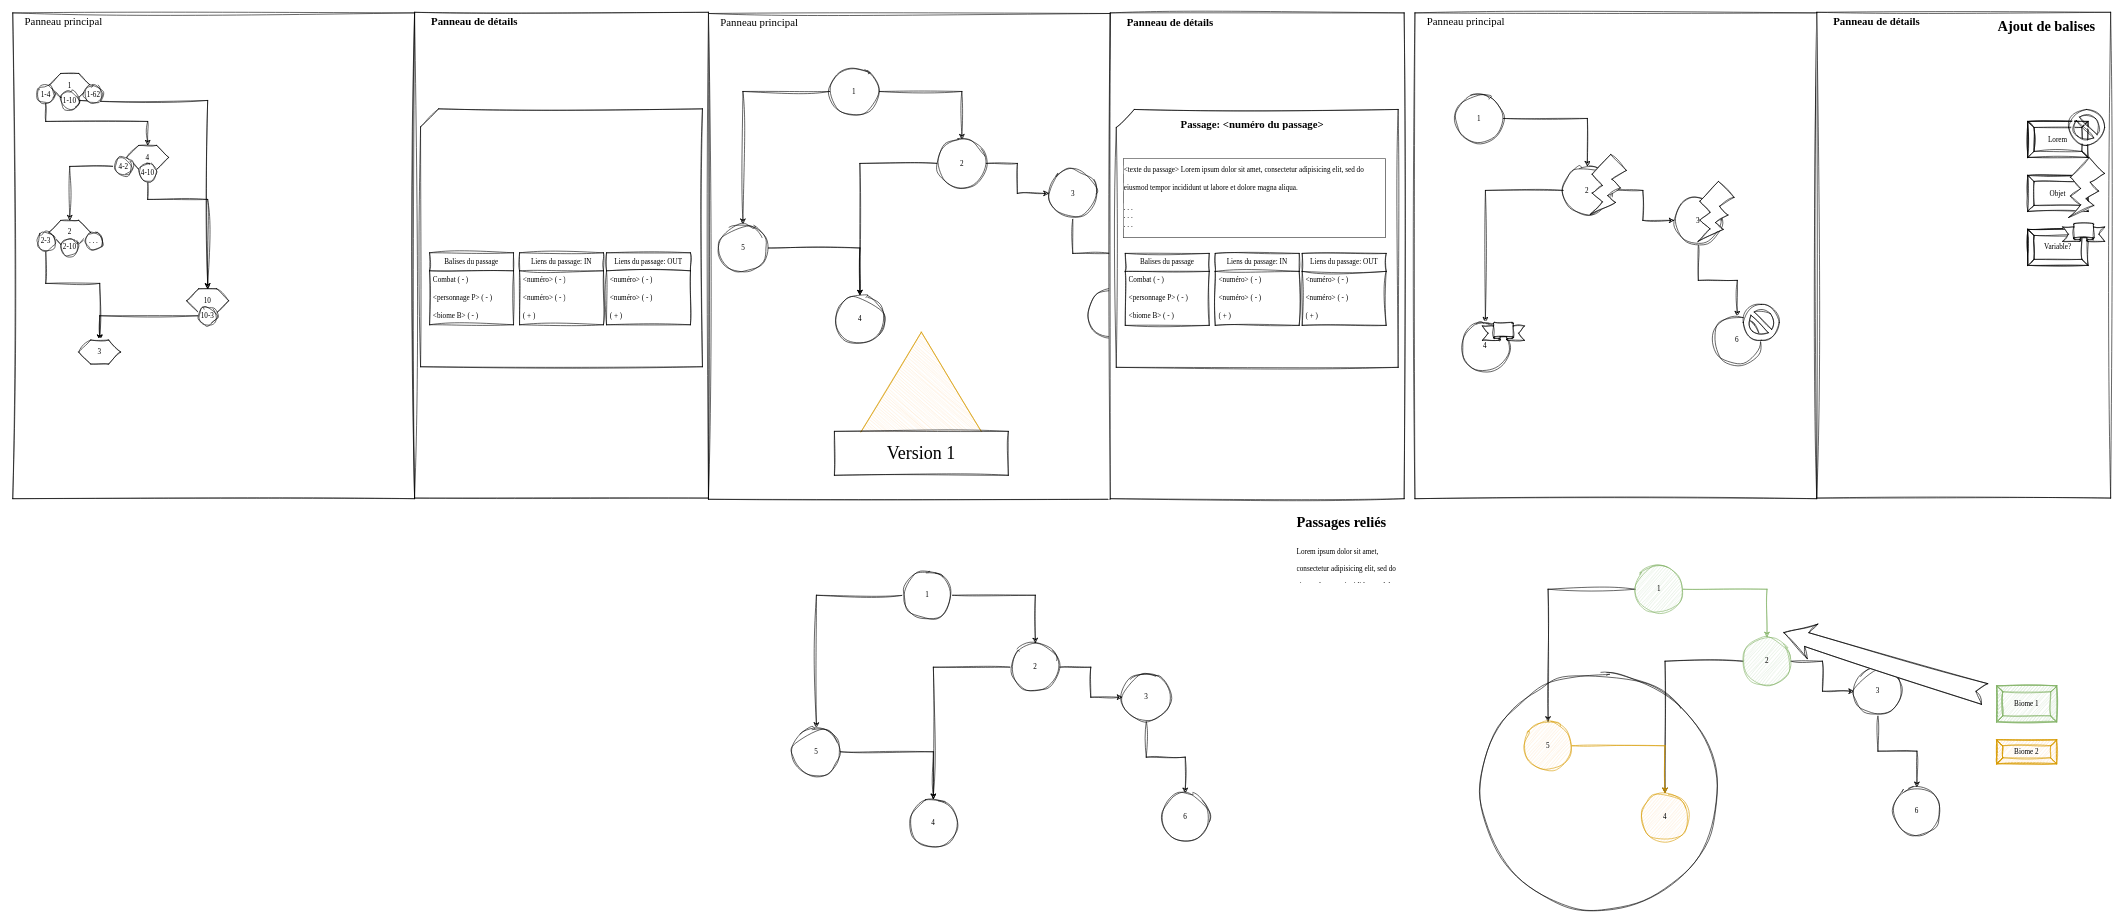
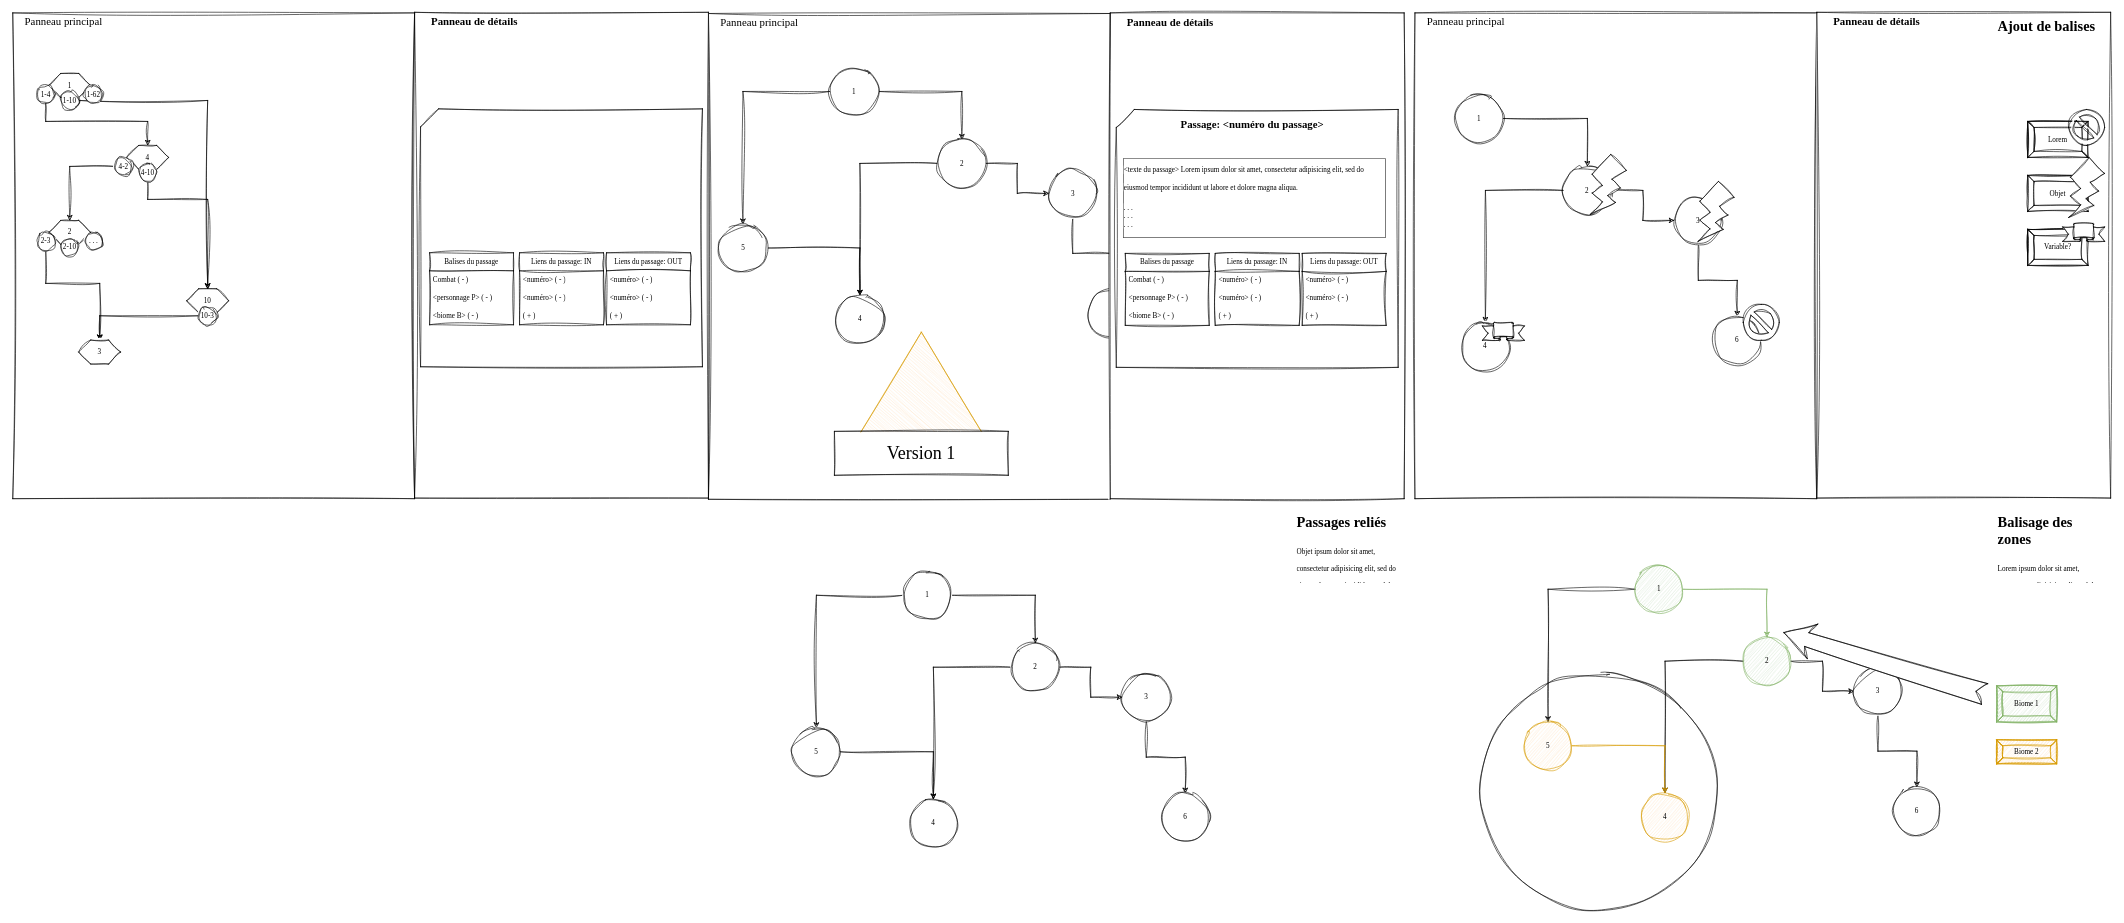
- <mxCell id="23" value="&lt;h1 style=&quot;margin-top: 0px;&quot;&gt;&lt;span style=&quot;background-color: transparent; color: light-dark(rgb(0, 0, 0), rgb(255, 255, 255));&quot;&gt;Passages reliés&lt;/span&gt;&lt;/h1&gt;&lt;h1 style=&quot;margin-top: 0px;&quot;&gt;&lt;span style=&quot;background-color: transparent; color: light-dark(rgb(0, 0, 0), rgb(255, 255, 255)); font-size: 12px; font-weight: normal;&quot;&gt;Lorem ipsum dolor sit amet, consectetur adipisicing elit, sed do eiusmod tempor incididunt ut labore et dolore magna aliqua.&lt;/span&gt;&lt;/h1&gt;" style="text;html=1;whiteSpace=wrap;overflow=hidden;rounded=0;fontFamily=Architects Daughter;fontSource=https%3A%2F%2Ffonts.googleapis.com%2Fcss%3Ffamily%3DArchitects%2BDaughter;" parent="1" vertex="1"><mxGeometry x="2159" y="849" width="180" height="120" as="geometry" /></mxCell>
+ <mxCell id="23" value="&lt;h1 style=&quot;margin-top: 0px;&quot;&gt;&lt;span style=&quot;background-color: transparent; color: light-dark(rgb(0, 0, 0), rgb(255, 255, 255));&quot;&gt;Passages reliés&lt;/span&gt;&lt;/h1&gt;&lt;h1 style=&quot;margin-top: 0px;&quot;&gt;&lt;span style=&quot;background-color: transparent; color: light-dark(rgb(0, 0, 0), rgb(255, 255, 255)); font-size: 12px; font-weight: normal;&quot;&gt;Objet ipsum dolor sit amet, consectetur adipisicing elit, sed do eiusmod tempor incididunt ut labore et dolore magna aliqua.&lt;/span&gt;&lt;/h1&gt;" style="text;html=1;whiteSpace=wrap;overflow=hidden;rounded=0;fontFamily=Architects Daughter;fontSource=https%3A%2F%2Ffonts.googleapis.com%2Fcss%3Ffamily%3DArchitects%2BDaughter;" parent="1" vertex="1"><mxGeometry x="2159" y="849" width="180" height="120" as="geometry" /></mxCell>
+ <mxCell id="38" value="&lt;h1 style=&quot;margin-top: 0px;&quot;&gt;&lt;span style=&quot;background-color: transparent; color: light-dark(rgb(0, 0, 0), rgb(255, 255, 255));&quot;&gt;Balisage des zones&lt;/span&gt;&lt;/h1&gt;&lt;h1 style=&quot;margin-top: 0px;&quot;&gt;&lt;span style=&quot;background-color: transparent; color: light-dark(rgb(0, 0, 0), rgb(255, 255, 255)); font-size: 12px; font-weight: normal;&quot;&gt;Lorem ipsum dolor sit amet, consectetur adipisicing elit, sed do eiusmod tempor incididunt ut labore et dolore magna aliqua.&lt;/span&gt;&lt;/h1&gt;" style="text;html=1;whiteSpace=wrap;overflow=hidden;rounded=0;fontFamily=Architects Daughter;fontSource=https%3A%2F%2Ffonts.googleapis.com%2Fcss%3Ffamily%3DArchitects%2BDaughter;" parent="1" vertex="1"><mxGeometry x="3328" y="849" width="180" height="120" as="geometry" /></mxCell>
